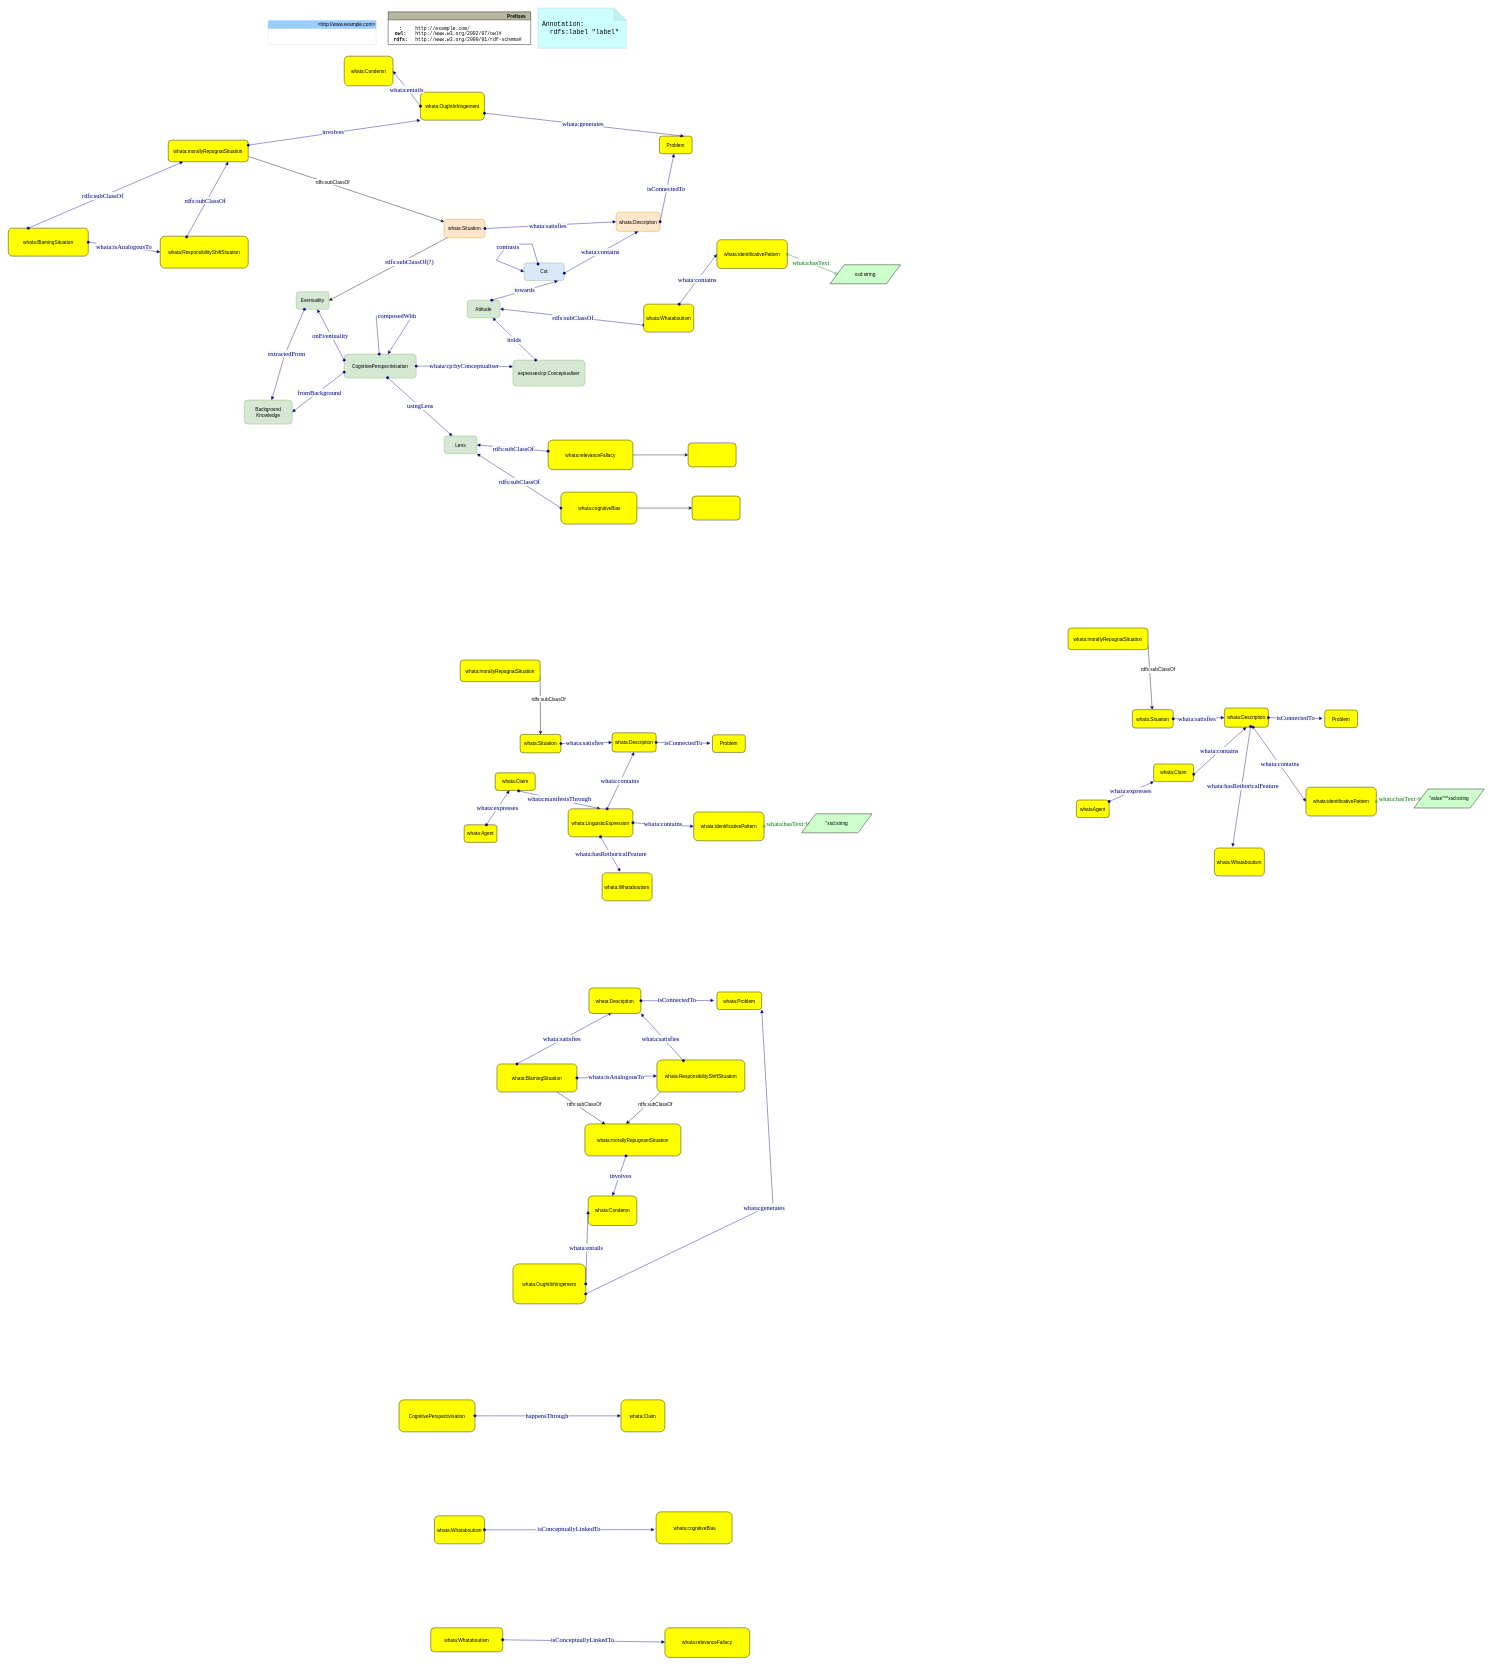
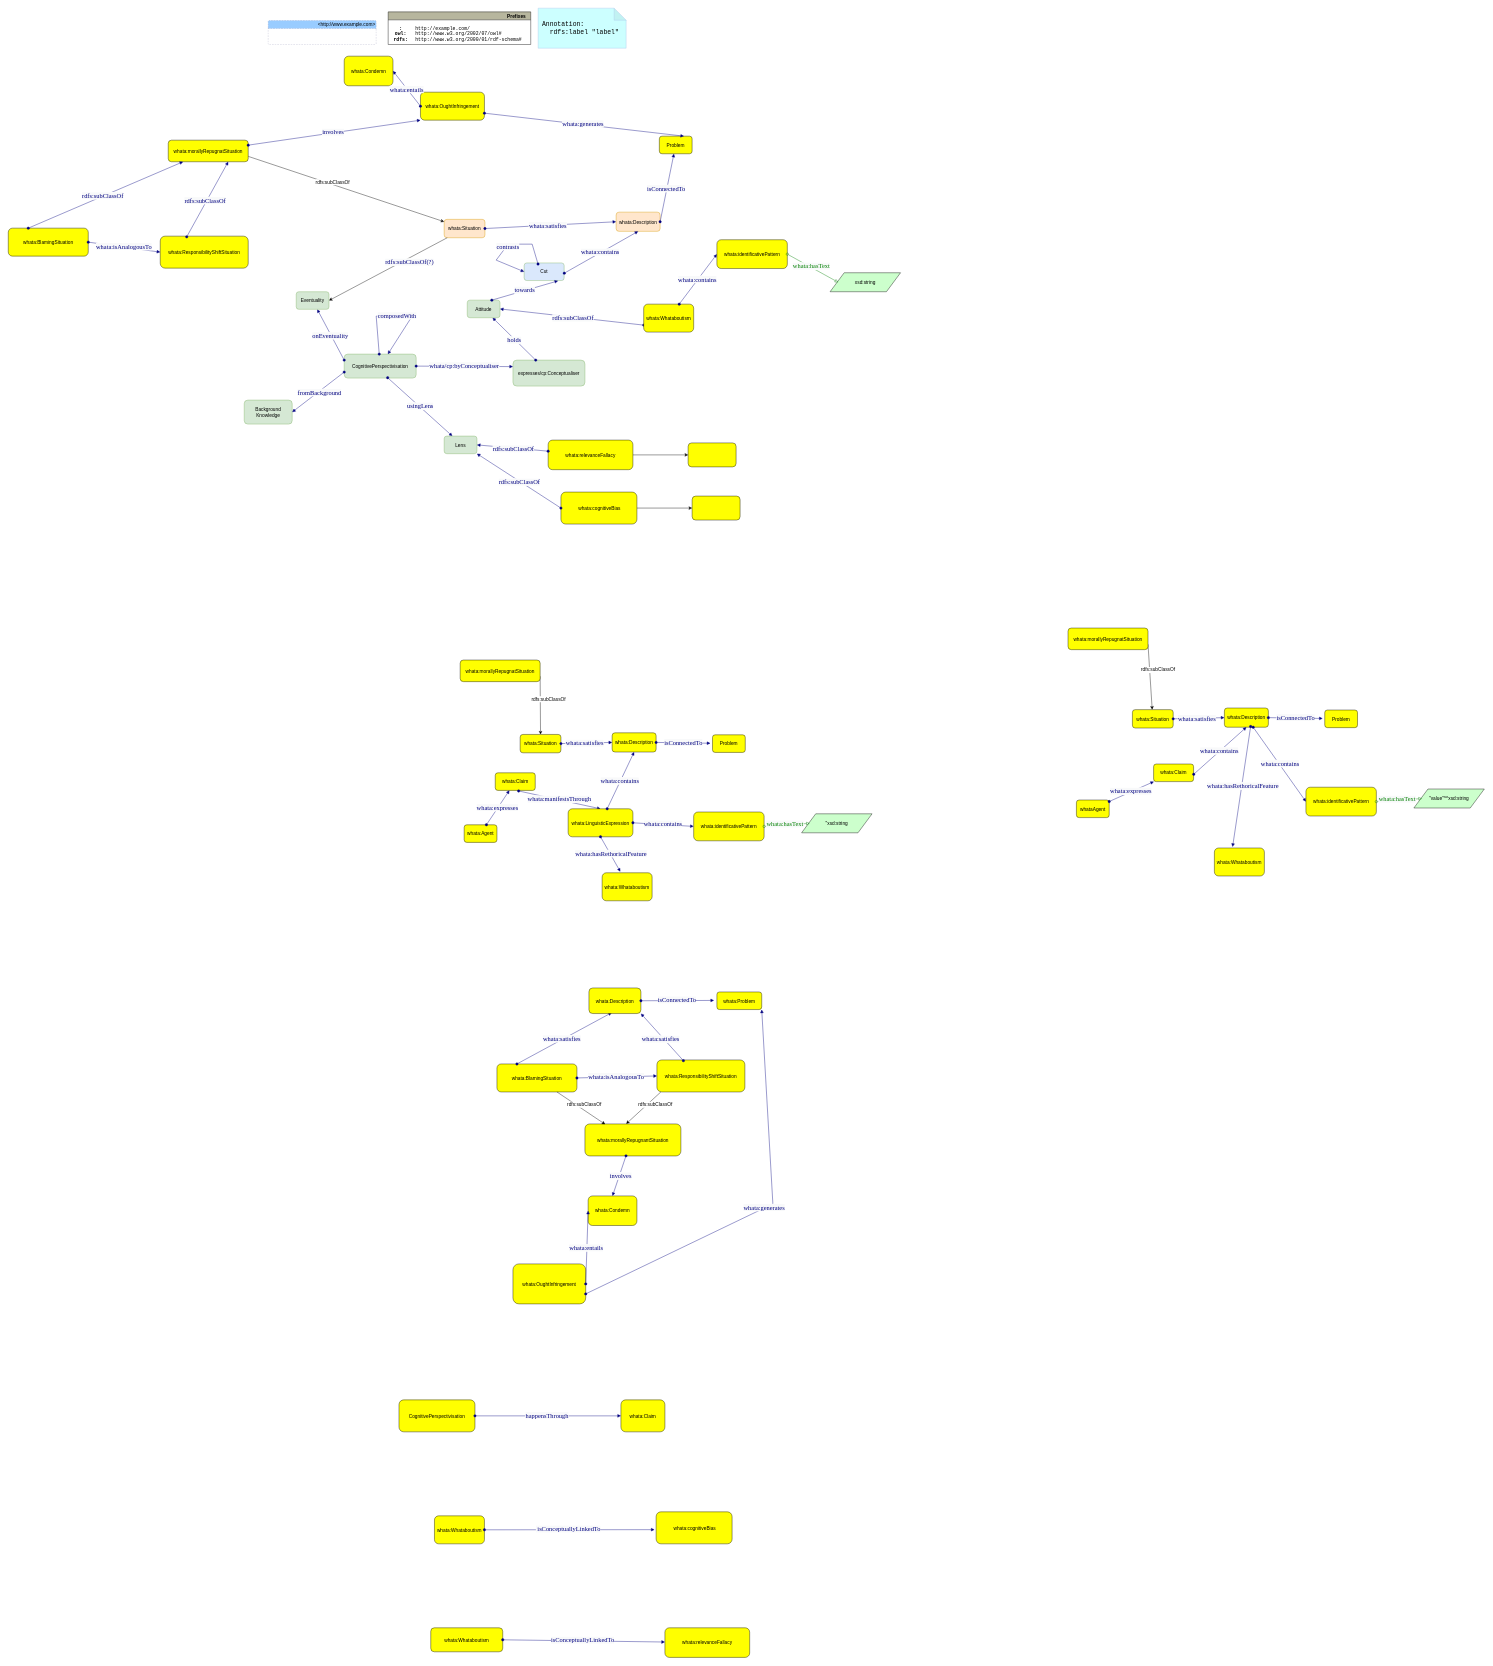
- <mxCell id="84" value="xsd:string" style="graphMlID=n6;shape=parallelogram;fillColor=#ccffcc;strokeColor=#000000;strokeWidth=1.0" vertex="1" parent="1"><mxGeometry x="2075" y="661.5" width="176.18" height="47.5" as="geometry" /></mxCell>
+ <mxCell id="84" value="xsd:string" style="graphMlID=n6;shape=parallelogram;fillColor=#ccffcc;strokeColor=#000000;strokeWidth=1.0" vertex="1" parent="1"><mxGeometry x="2075" y="681.5" width="176.18" height="47.5" as="geometry" /></mxCell>
- <mxCell id="163" value="" style="graphMlID=e0;rounded=0;endArrow=block;strokeColor=#000080;strokeWidth=1.0;startArrow=oval;startFill=1;endFill=1;exitX=0.25;exitY=1;exitDx=0;exitDy=0;" edge="1" parent="1" source="151" target="160"><mxGeometry relative="1" as="geometry"><mxPoint x="809" y="1112" as="sourcePoint" /><mxPoint x="690" y="870" as="targetPoint" /><Array as="points"><mxPoint x="710" y="890" /></Array></mxGeometry></mxCell>
- <mxCell id="164" value="&lt;font face=&quot;dialog&quot; color=&quot;#000080&quot;&gt;&lt;span style=&quot;font-size: 16px; background-color: rgb(248, 249, 250);&quot;&gt;extractedFrom&lt;/span&gt;&lt;/font&gt;" style="text;html=1;align=center;verticalAlign=middle;resizable=0;points=[];labelBackgroundColor=#ffffff;" vertex="1" connectable="0" parent="163"><mxGeometry x="-0.017" y="2" relative="1" as="geometry"><mxPoint as="offset" /></mxGeometry></mxCell>
